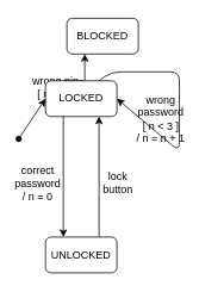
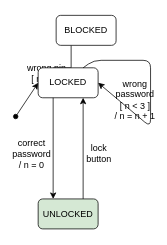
- <mxCell id="2" style="edgeStyle=orthogonalEdgeStyle;rounded=0;orthogonalLoop=1;jettySize=auto;html=1;exitX=0.25;exitY=0;exitDx=0;exitDy=0;entryX=0.25;entryY=1;entryDx=0;entryDy=0;labelBackgroundColor=none;startArrow=none;startFill=0;" edge="1" parent="1" source="4" target="13"><mxGeometry relative="1" as="geometry" /></mxCell>
+ <mxCell id="2" style="edgeStyle=orthogonalEdgeStyle;rounded=0;orthogonalLoop=1;jettySize=auto;html=1;exitX=0.25;exitY=0;exitDx=0;exitDy=0;entryX=0.25;entryY=1;entryDx=0;entryDy=0;labelBackgroundColor=none;startArrow=none;startFill=0;endArrow=none;" edge="1" parent="1" source="4" target="13"><mxGeometry relative="1" as="geometry" /></mxCell>
- <mxCell id="7" value="UNLOCKED" style="rounded=1;whiteSpace=wrap;html=1;labelBackgroundColor=none;" vertex="1" parent="1"><mxGeometry x="50" y="265" width="80" height="40" as="geometry" /></mxCell>
+ <mxCell id="7" value="UNLOCKED" style="rounded=1;whiteSpace=wrap;html=1;labelBackgroundColor=none;fillColor=#d5e8d4;" vertex="1" parent="1"><mxGeometry x="50" y="265" width="80" height="40" as="geometry" /></mxCell>
